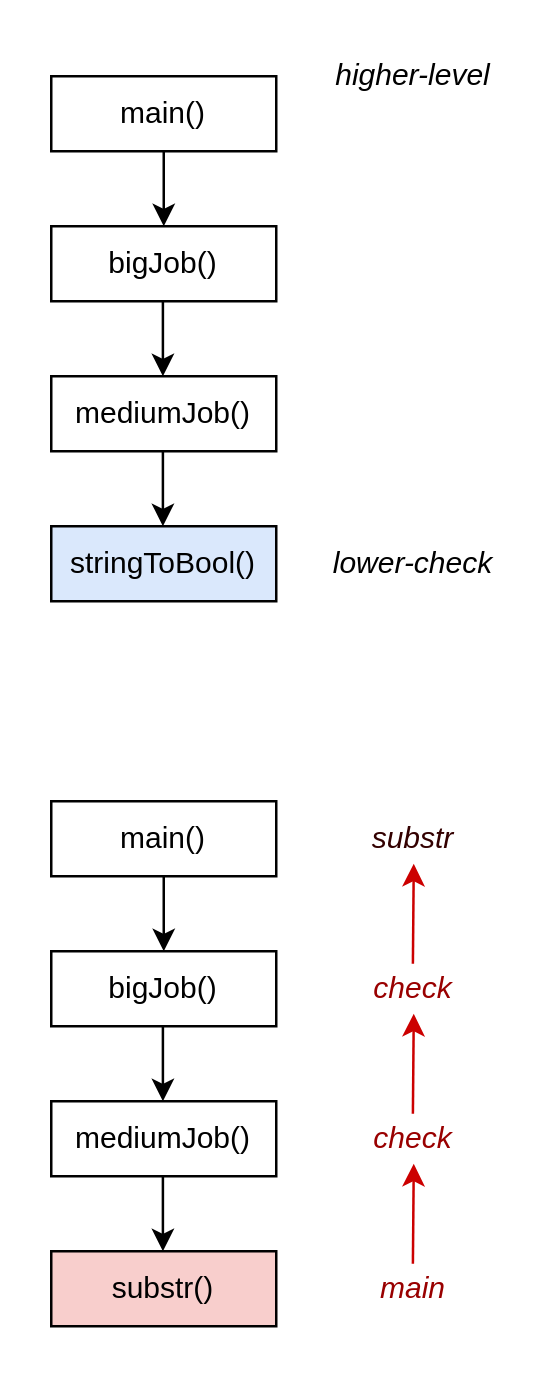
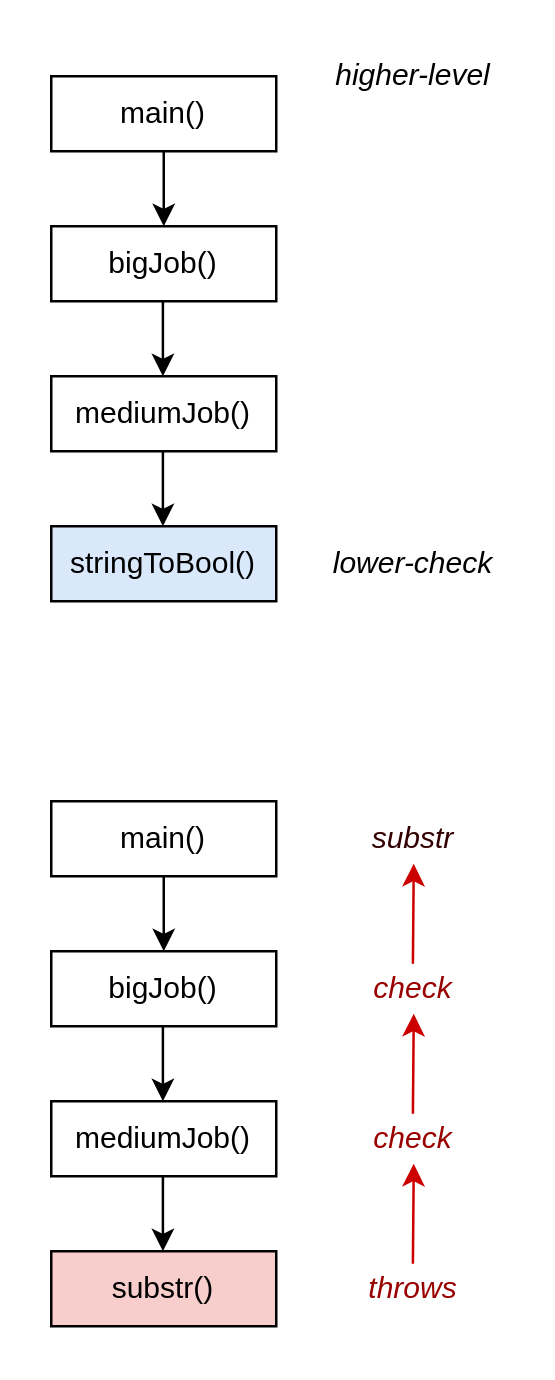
- <mxCell id="18" value="main" style="text;html=1;strokeColor=none;fillColor=none;align=center;verticalAlign=middle;whiteSpace=wrap;rounded=0;fontStyle=2;fontColor=#990000;" vertex="1" parent="1"><mxGeometry x="130" y="505" width="70" height="20" as="geometry" /></mxCell>
+ <mxCell id="18" value="throws" style="text;html=1;strokeColor=none;fillColor=none;align=center;verticalAlign=middle;whiteSpace=wrap;rounded=0;fontStyle=2;fontColor=#990000;" vertex="1" parent="1"><mxGeometry x="130" y="505" width="70" height="20" as="geometry" /></mxCell>
